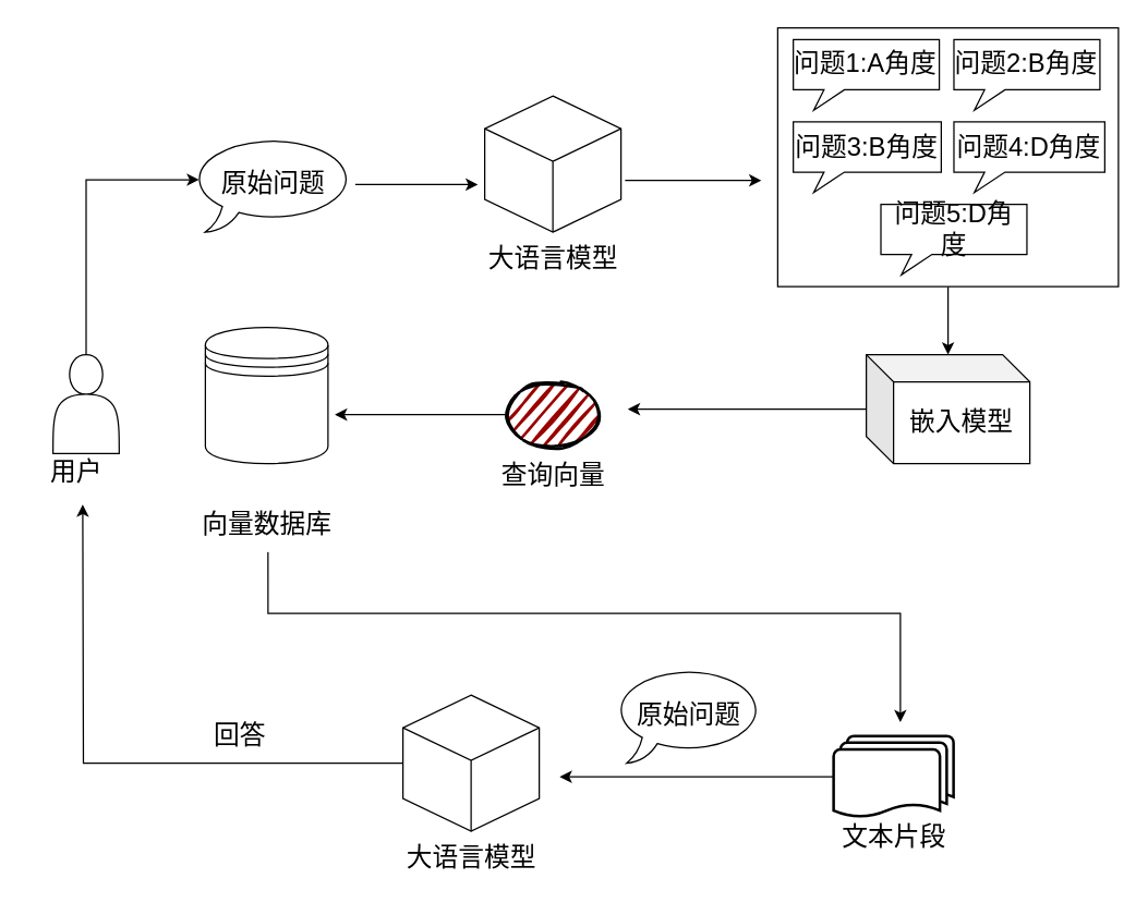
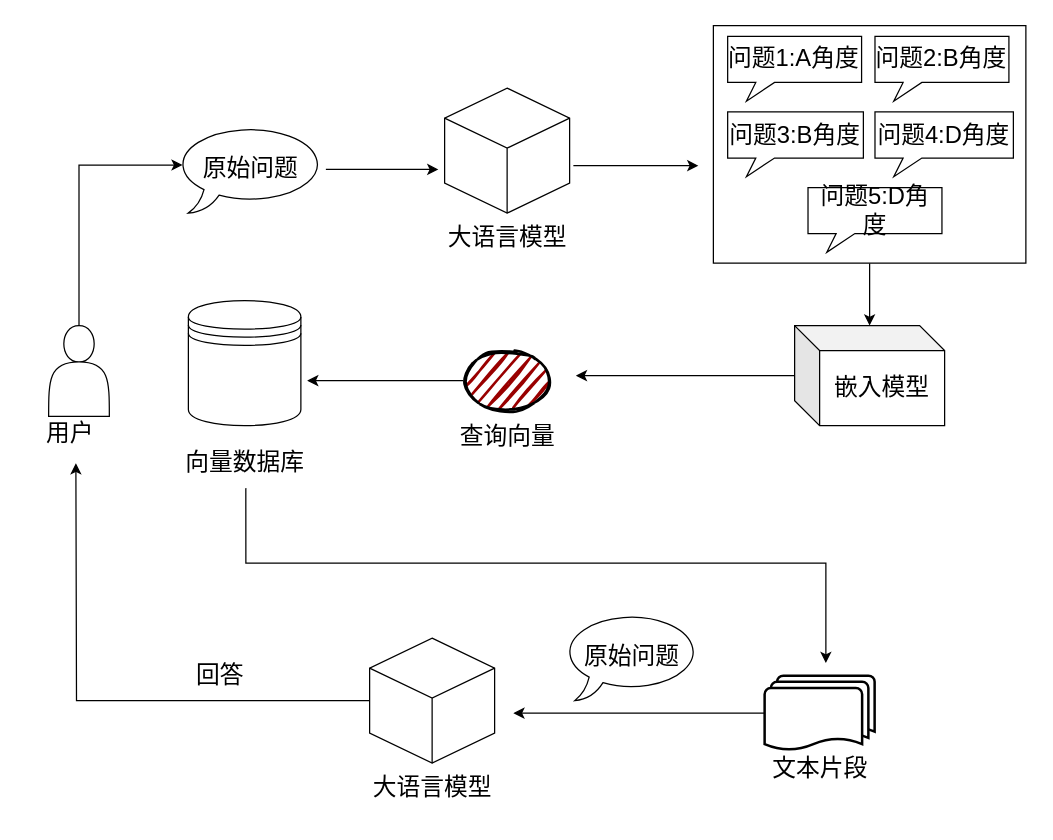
- <mxCell id="28" value="向量数据库" style="text;html=1;align=center;verticalAlign=middle;resizable=0;points=[];autosize=1;strokeColor=none;fillColor=none;fontSize=19;fontColor=#000000;fontStyle=0" parent="1" vertex="1"><mxGeometry x="135" y="365" width="120" height="40" as="geometry" /></mxCell>
+ <mxCell id="28" value="向量数据库" style="text;html=1;align=center;verticalAlign=middle;resizable=0;points=[];autosize=1;strokeColor=none;fillColor=none;fontSize=19;fontColor=#000000;fontStyle=0" parent="1" vertex="1"><mxGeometry x="135" y="350" width="120" height="40" as="geometry" /></mxCell>
